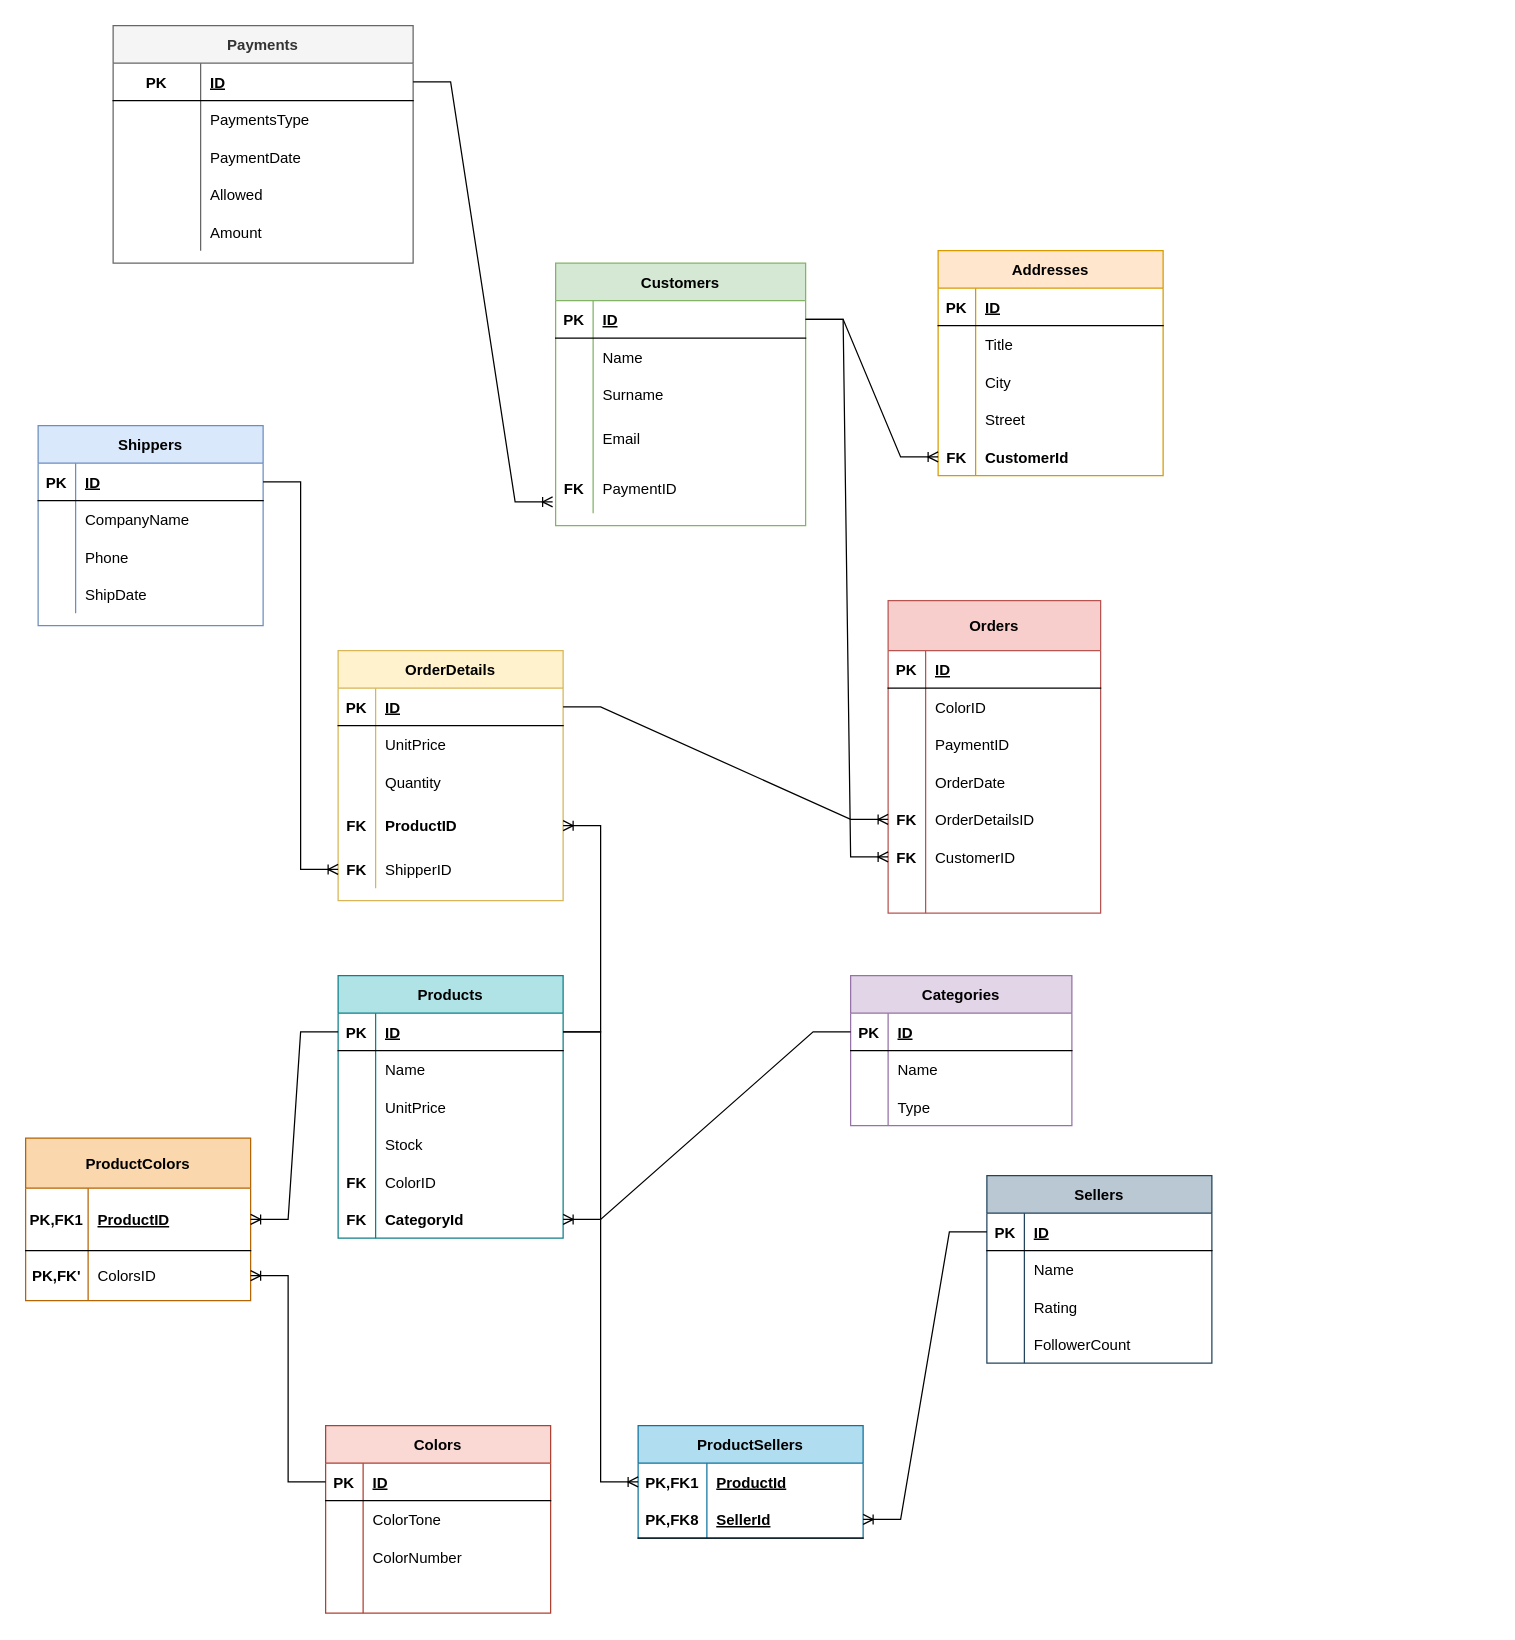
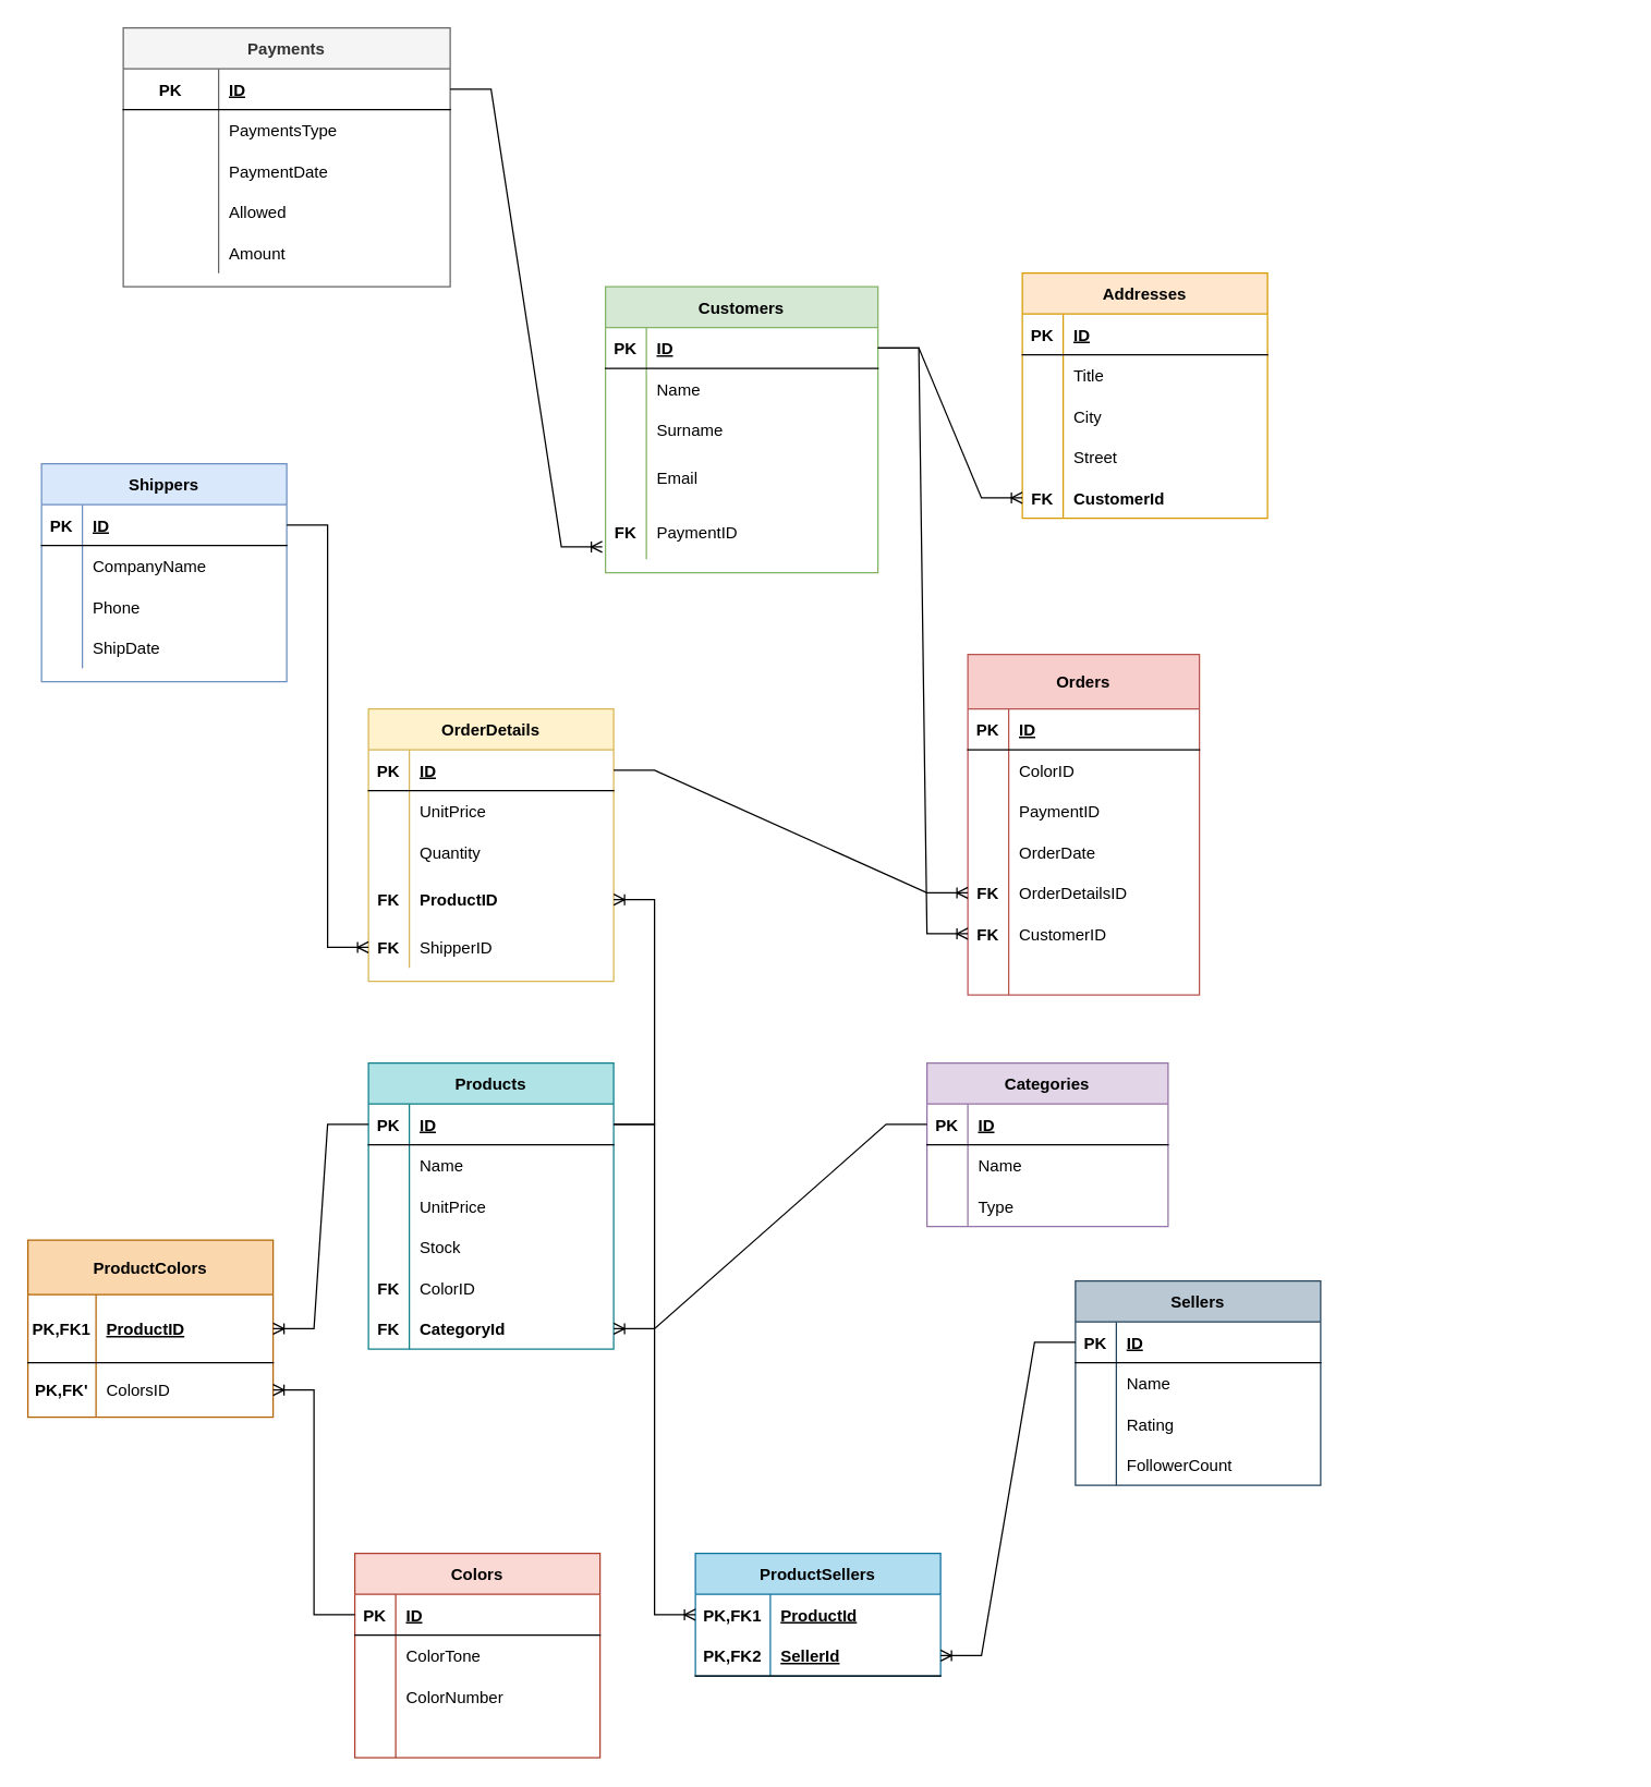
- <mxCell id="83" value="PK,FK8" style="shape=partialRectangle;connectable=0;fillColor=none;top=0;left=0;bottom=0;right=0;fontStyle=1;overflow=hidden;" vertex="1" parent="82"><mxGeometry width="55" height="30" as="geometry"><mxRectangle width="55" height="30" as="alternateBounds" /></mxGeometry></mxCell>
+ <mxCell id="83" value="PK,FK2" style="shape=partialRectangle;connectable=0;fillColor=none;top=0;left=0;bottom=0;right=0;fontStyle=1;overflow=hidden;" vertex="1" parent="82"><mxGeometry width="55" height="30" as="geometry"><mxRectangle width="55" height="30" as="alternateBounds" /></mxGeometry></mxCell>
